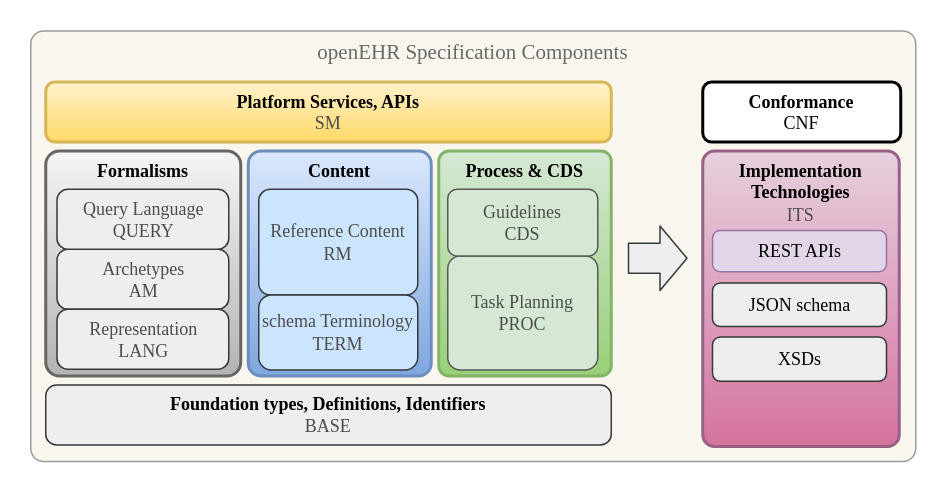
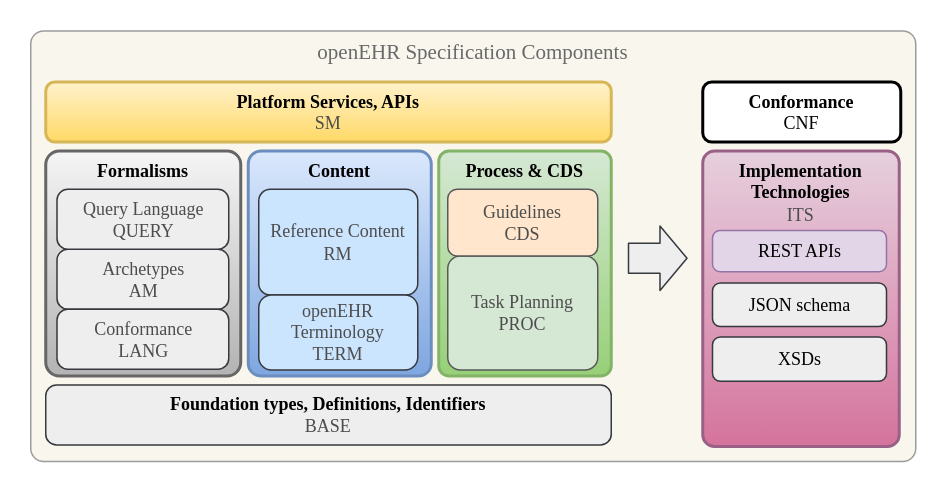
- <mxCell id="18" value="Guidelines&lt;br style=&quot;font-size: 12px&quot;&gt;&lt;span style=&quot;font-size: 12px&quot;&gt;&lt;font&gt;CDS&lt;/font&gt;&lt;/span&gt;" style="rounded=1;whiteSpace=wrap;html=1;glass=0;labelBackgroundColor=none;strokeColor=#595959;strokeWidth=1;fillColor=#d5e8d4;fontFamily=Verdana;fontSize=12;align=center;shadow=0;comic=0;arcSize=14;fontStyle=0;fontColor=#4D4D4D;" parent="1" vertex="1"><mxGeometry x="298" y="125.5" width="100" height="44.5" as="geometry" /></mxCell>
+ <mxCell id="18" value="Guidelines&lt;br style=&quot;font-size: 12px&quot;&gt;&lt;span style=&quot;font-size: 12px&quot;&gt;&lt;font&gt;CDS&lt;/font&gt;&lt;/span&gt;" style="rounded=1;whiteSpace=wrap;html=1;glass=0;labelBackgroundColor=none;strokeColor=#595959;strokeWidth=1;fillColor=#ffe6cc;fontFamily=Verdana;fontSize=12;align=center;shadow=0;comic=0;arcSize=14;fontStyle=0;fontColor=#4D4D4D;" parent="1" vertex="1"><mxGeometry x="298" y="125.5" width="100" height="44.5" as="geometry" /></mxCell>
- <mxCell id="19" value="&lt;span style=&quot;font-family: &amp;quot;verdana&amp;quot;&quot;&gt;schema Terminology&lt;br&gt;&lt;/span&gt;&lt;span style=&quot;font-family: &amp;quot;verdana&amp;quot;&quot;&gt;&lt;font&gt;TERM&lt;/font&gt;&lt;/span&gt;" style="rounded=1;whiteSpace=wrap;html=1;glass=0;labelBackgroundColor=none;strokeColor=#36393d;strokeWidth=1;fillColor=#cce5ff;fontFamily=Verdana;fontSize=12;align=center;shadow=0;comic=0;arcSize=17;fontStyle=0;fontColor=#4D4D4D;" parent="1" vertex="1"><mxGeometry x="172" y="196" width="106" height="50" as="geometry" /></mxCell>
+ <mxCell id="19" value="&lt;span style=&quot;font-family: &amp;quot;verdana&amp;quot;&quot;&gt;openEHR Terminology&lt;br&gt;&lt;/span&gt;&lt;span style=&quot;font-family: &amp;quot;verdana&amp;quot;&quot;&gt;&lt;font&gt;TERM&lt;/font&gt;&lt;/span&gt;" style="rounded=1;whiteSpace=wrap;html=1;glass=0;labelBackgroundColor=none;strokeColor=#36393d;strokeWidth=1;fillColor=#cce5ff;fontFamily=Verdana;fontSize=12;align=center;shadow=0;comic=0;arcSize=17;fontStyle=0;fontColor=#4D4D4D;" parent="1" vertex="1"><mxGeometry x="172" y="196" width="106" height="50" as="geometry" /></mxCell>
- <mxCell id="9" value="Representation&lt;br style=&quot;font-size: 12px&quot;&gt;&lt;font&gt;LANG&lt;/font&gt;" style="rounded=1;whiteSpace=wrap;html=1;glass=0;labelBackgroundColor=none;strokeColor=#36393d;strokeWidth=1;fillColor=#eeeeee;fontFamily=Verdana;fontSize=12;align=center;shadow=0;comic=0;arcSize=18;fontStyle=0;fontColor=#4D4D4D;" parent="1" vertex="1"><mxGeometry x="37.5" y="205.5" width="114.5" height="40" as="geometry" /></mxCell>
+ <mxCell id="9" value="Conformance&lt;br style=&quot;font-size: 12px&quot;&gt;&lt;font&gt;LANG&lt;/font&gt;" style="rounded=1;whiteSpace=wrap;html=1;glass=0;labelBackgroundColor=none;strokeColor=#36393d;strokeWidth=1;fillColor=#eeeeee;fontFamily=Verdana;fontSize=12;align=center;shadow=0;comic=0;arcSize=18;fontStyle=0;fontColor=#4D4D4D;" parent="1" vertex="1"><mxGeometry x="37.5" y="205.5" width="114.5" height="40" as="geometry" /></mxCell>
